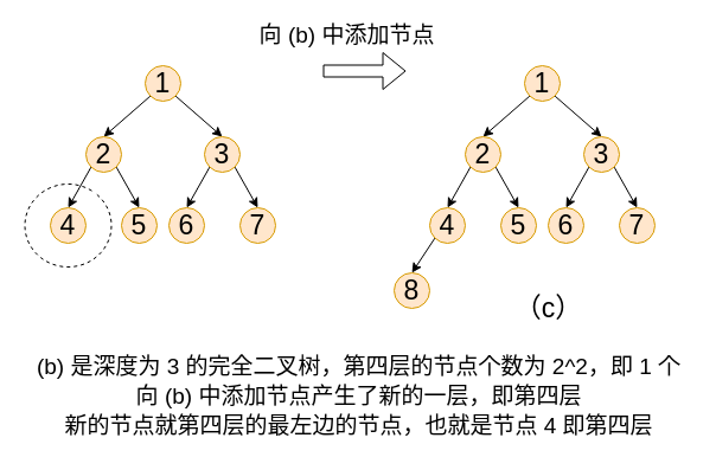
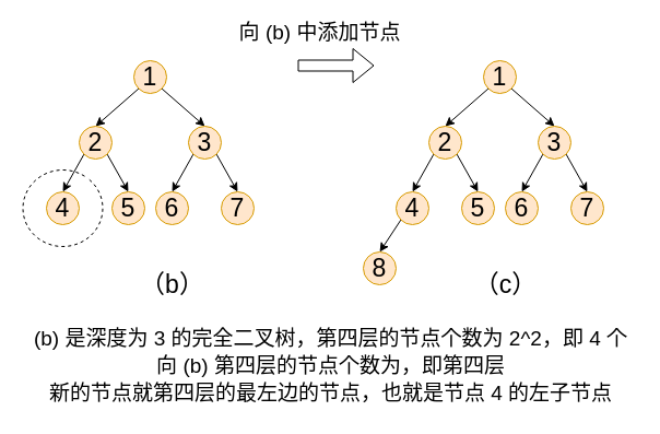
+ <mxCell id="15" value="（b）" style="text;html=1;resizable=0;autosize=1;align=center;verticalAlign=middle;points=[];fillColor=none;strokeColor=none;rounded=0;fontSize=23;" vertex="1" parent="1"><mxGeometry x="122" y="245" width="70" height="30" as="geometry" /></mxCell>
- <mxCell id="34" value="(b) 是深度为 3 的完全二叉树，第四层的节点个数为 2^2，即 1 个" style="text;html=1;align=center;verticalAlign=middle;resizable=0;points=[];autosize=1;strokeColor=none;fillColor=none;fontSize=19;" vertex="1" parent="1"><mxGeometry x="22" y="295" width="560" height="30" as="geometry" /></mxCell>
+ <mxCell id="34" value="(b) 是深度为 3 的完全二叉树，第四层的节点个数为 2^2，即 4 个" style="text;html=1;align=center;verticalAlign=middle;resizable=0;points=[];autosize=1;strokeColor=none;fillColor=none;fontSize=19;" vertex="1" parent="1"><mxGeometry x="22" y="295" width="560" height="30" as="geometry" /></mxCell>
- <mxCell id="35" value="向 (b) 中添加节点产生了新的一层，即第四层" style="text;html=1;align=center;verticalAlign=middle;resizable=0;points=[];autosize=1;strokeColor=none;fillColor=none;fontSize=19;" vertex="1" parent="1"><mxGeometry x="107" y="320" width="390" height="30" as="geometry" /></mxCell>
+ <mxCell id="35" value="向 (b) 第四层的节点个数为，即第四层" style="text;html=1;align=center;verticalAlign=middle;resizable=0;points=[];autosize=1;strokeColor=none;fillColor=none;fontSize=19;" vertex="1" parent="1"><mxGeometry x="107" y="320" width="390" height="30" as="geometry" /></mxCell>
- <mxCell id="37" value="新的节点就第四层的最左边的节点，也就是节点 4 即第四层" style="text;html=1;align=center;verticalAlign=middle;resizable=0;points=[];autosize=1;strokeColor=none;fillColor=none;fontSize=19;" vertex="1" parent="1"><mxGeometry x="37" y="345" width="530" height="30" as="geometry" /></mxCell>
+ <mxCell id="37" value="新的节点就第四层的最左边的节点，也就是节点 4 的左子节点" style="text;html=1;align=center;verticalAlign=middle;resizable=0;points=[];autosize=1;strokeColor=none;fillColor=none;fontSize=19;" vertex="1" parent="1"><mxGeometry x="37" y="345" width="530" height="30" as="geometry" /></mxCell>
